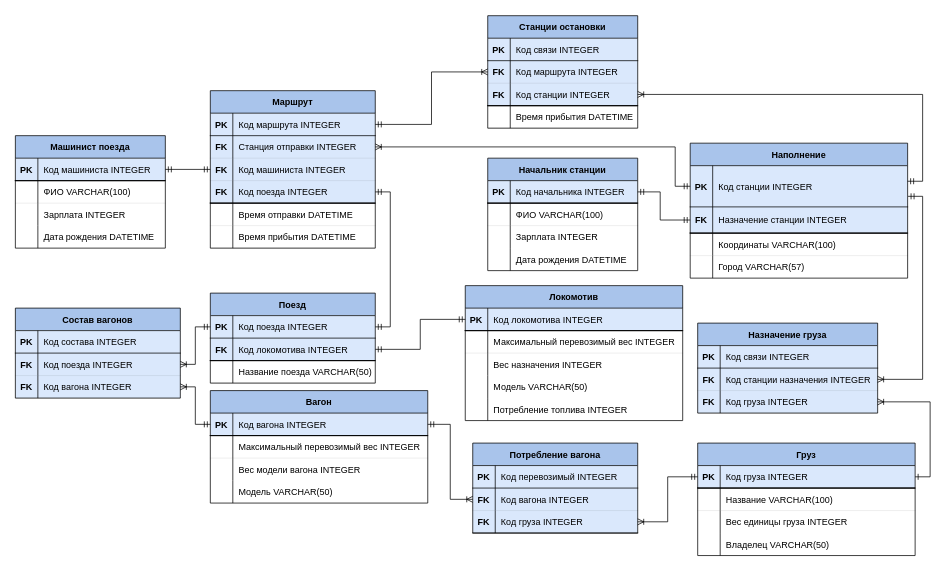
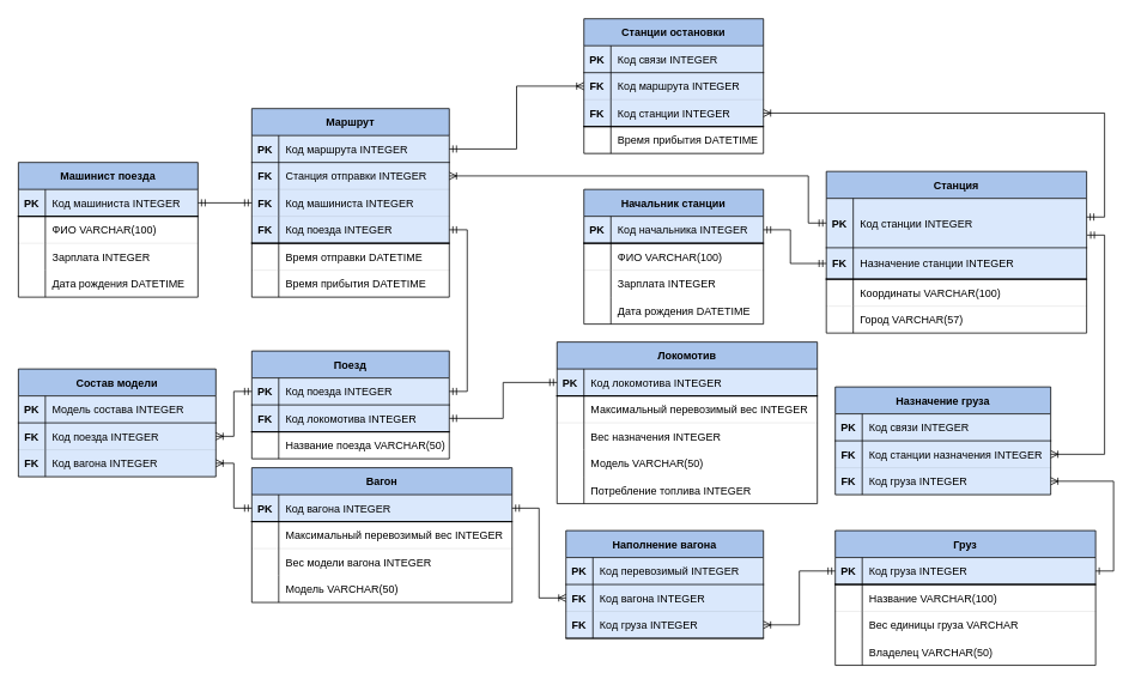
- <mxCell id="79" value="Наполнение" style="shape=table;startSize=30;container=1;collapsible=1;childLayout=tableLayout;fixedRows=1;rowLines=0;fontStyle=1;align=center;resizeLast=1;strokeColor=#000000;strokeWidth=1;fillColor=#A9C4EB;swimlaneFillColor=#DAE8FC;" parent="1" vertex="1"><mxGeometry x="920" y="190" width="290" height="120" as="geometry" /></mxCell>
+ <mxCell id="79" value="Станция" style="shape=table;startSize=30;container=1;collapsible=1;childLayout=tableLayout;fixedRows=1;rowLines=0;fontStyle=1;align=center;resizeLast=1;strokeColor=#000000;strokeWidth=1;fillColor=#A9C4EB;swimlaneFillColor=#DAE8FC;" parent="1" vertex="1"><mxGeometry x="920" y="190" width="290" height="120" as="geometry" /></mxCell>
- <mxCell id="16" value="Состав вагонов" style="shape=table;startSize=30;container=1;collapsible=1;childLayout=tableLayout;fixedRows=1;rowLines=0;fontStyle=1;align=center;resizeLast=1;strokeColor=#000000;strokeWidth=1;fillColor=#A9C4EB;swimlaneFillColor=#DAE8FC;" parent="1" vertex="1"><mxGeometry y="410" width="220" height="120" as="geometry" x="20" /></mxCell>
+ <mxCell id="16" value="Состав модели" style="shape=table;startSize=30;container=1;collapsible=1;childLayout=tableLayout;fixedRows=1;rowLines=0;fontStyle=1;align=center;resizeLast=1;strokeColor=#000000;strokeWidth=1;fillColor=#A9C4EB;swimlaneFillColor=#DAE8FC;" parent="1" vertex="1"><mxGeometry y="410" width="220" height="120" as="geometry" x="20" /></mxCell>
- <mxCell id="19" value="Код состава INTEGER" style="shape=partialRectangle;connectable=0;fillColor=none;top=0;left=0;bottom=0;right=0;align=left;spacingLeft=6;fontStyle=0;overflow=hidden;strokeColor=#000000;strokeWidth=1;" parent="17" vertex="1"><mxGeometry x="30" width="190" height="30" as="geometry"><mxRectangle width="190" height="30" as="alternateBounds" /></mxGeometry></mxCell>
+ <mxCell id="19" value="Модель состава INTEGER" style="shape=partialRectangle;connectable=0;fillColor=none;top=0;left=0;bottom=0;right=0;align=left;spacingLeft=6;fontStyle=0;overflow=hidden;strokeColor=#000000;strokeWidth=1;" parent="17" vertex="1"><mxGeometry x="30" width="190" height="30" as="geometry"><mxRectangle width="190" height="30" as="alternateBounds" /></mxGeometry></mxCell>
- <mxCell id="53" value="Потребление вагона" style="shape=table;startSize=30;container=1;collapsible=1;childLayout=tableLayout;fixedRows=1;rowLines=0;fontStyle=1;align=center;resizeLast=1;strokeColor=#000000;strokeWidth=1;fillColor=#A9C4EB;swimlaneFillColor=#DAE8FC;" parent="1" vertex="1"><mxGeometry x="630" y="590" width="220" height="120" as="geometry" /></mxCell>
+ <mxCell id="53" value="Наполнение вагона" style="shape=table;startSize=30;container=1;collapsible=1;childLayout=tableLayout;fixedRows=1;rowLines=0;fontStyle=1;align=center;resizeLast=1;strokeColor=#000000;strokeWidth=1;fillColor=#A9C4EB;swimlaneFillColor=#DAE8FC;" parent="1" vertex="1"><mxGeometry x="630" y="590" width="220" height="120" as="geometry" /></mxCell>
- <mxCell id="74" value="Вес единицы груза INTEGER" style="shape=partialRectangle;connectable=0;fillColor=none;top=0;left=0;bottom=0;right=0;align=left;spacingLeft=6;overflow=hidden;strokeWidth=0;" parent="72" vertex="1"><mxGeometry x="30" width="260" height="30" as="geometry"><mxRectangle width="260" height="30" as="alternateBounds" /></mxGeometry></mxCell>
+ <mxCell id="74" value="Вес единицы груза VARCHAR" style="shape=partialRectangle;connectable=0;fillColor=none;top=0;left=0;bottom=0;right=0;align=left;spacingLeft=6;overflow=hidden;strokeWidth=0;" parent="72" vertex="1"><mxGeometry x="30" width="260" height="30" as="geometry"><mxRectangle width="260" height="30" as="alternateBounds" /></mxGeometry></mxCell>
